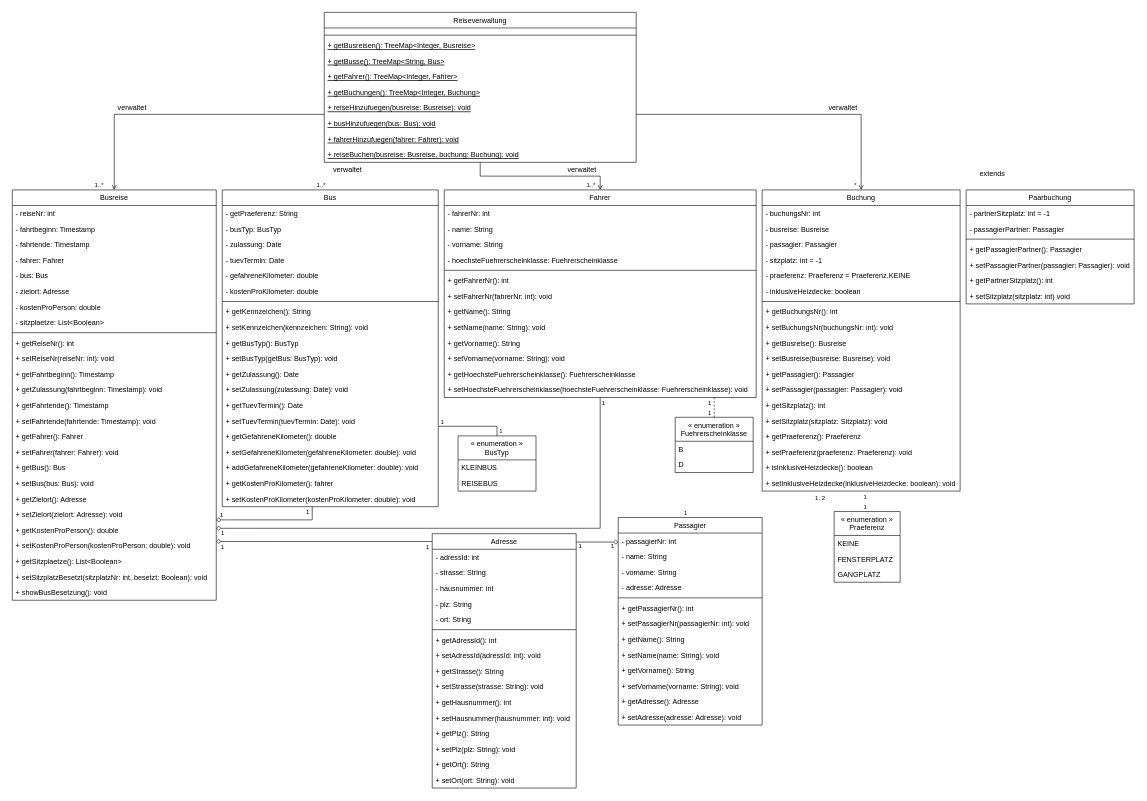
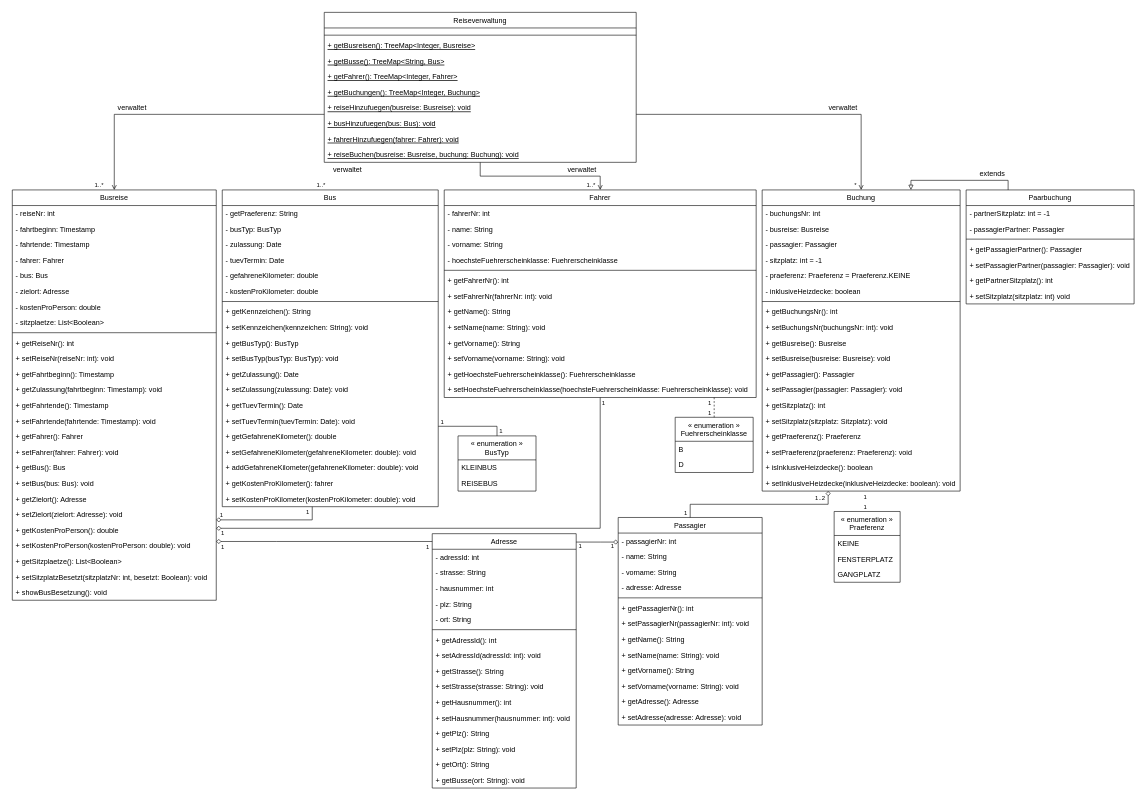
+ <mxCell id="136" value="" style="endArrow=block;html=1;rounded=0;endFill=0;edgeStyle=orthogonalEdgeStyle;" parent="1" edge="1" target="78" source="128"><mxGeometry width="50" height="50" relative="1" as="geometry"><mxPoint x="1700" y="345" as="sourcePoint" /><mxPoint x="1620" y="345" as="targetPoint" /><Array as="points"><mxPoint x="1680" y="300" /><mxPoint x="1518" y="300" /></Array></mxGeometry></mxCell>
- <mxCell id="68" value="+ setBusTyp(getBus: BusTyp): void" style="text;align=left;verticalAlign=top;spacingLeft=4;spacingRight=4;overflow=hidden;rotatable=0;points=[[0,0.5],[1,0.5]];portConstraint=eastwest;rounded=0;shadow=0;html=0;" parent="57" vertex="1"><mxGeometry y="268" width="360" height="26" as="geometry" /></mxCell>
+ <mxCell id="68" value="+ setBusTyp(busTyp: BusTyp): void" style="text;align=left;verticalAlign=top;spacingLeft=4;spacingRight=4;overflow=hidden;rotatable=0;points=[[0,0.5],[1,0.5]];portConstraint=eastwest;rounded=0;shadow=0;html=0;" parent="57" vertex="1"><mxGeometry y="268" width="360" height="26" as="geometry" /></mxCell>
+ <mxCell id="120" value="" style="endArrow=diamond;html=1;rounded=0;edgeStyle=orthogonalEdgeStyle;endFill=0;" parent="1" source="43" edge="1" target="78"><mxGeometry width="50" height="50" relative="1" as="geometry"><mxPoint x="1440" y="826" as="sourcePoint" /><mxPoint x="1410" y="807" as="targetPoint" /><Array as="points"><mxPoint x="1150" y="840" /><mxPoint x="1380" y="840" /></Array></mxGeometry></mxCell>
- <mxCell id="162" value="+ setOrt(ort: String): void" style="text;align=left;verticalAlign=top;spacingLeft=4;spacingRight=4;overflow=hidden;rotatable=0;points=[[0,0.5],[1,0.5]];portConstraint=eastwest;" parent="146" vertex="1"><mxGeometry y="398" width="240" height="26" as="geometry" /></mxCell>
+ <mxCell id="162" value="+ getBusse(ort: String): void" style="text;align=left;verticalAlign=top;spacingLeft=4;spacingRight=4;overflow=hidden;rotatable=0;points=[[0,0.5],[1,0.5]];portConstraint=eastwest;" parent="146" vertex="1"><mxGeometry y="398" width="240" height="26" as="geometry" /></mxCell>
